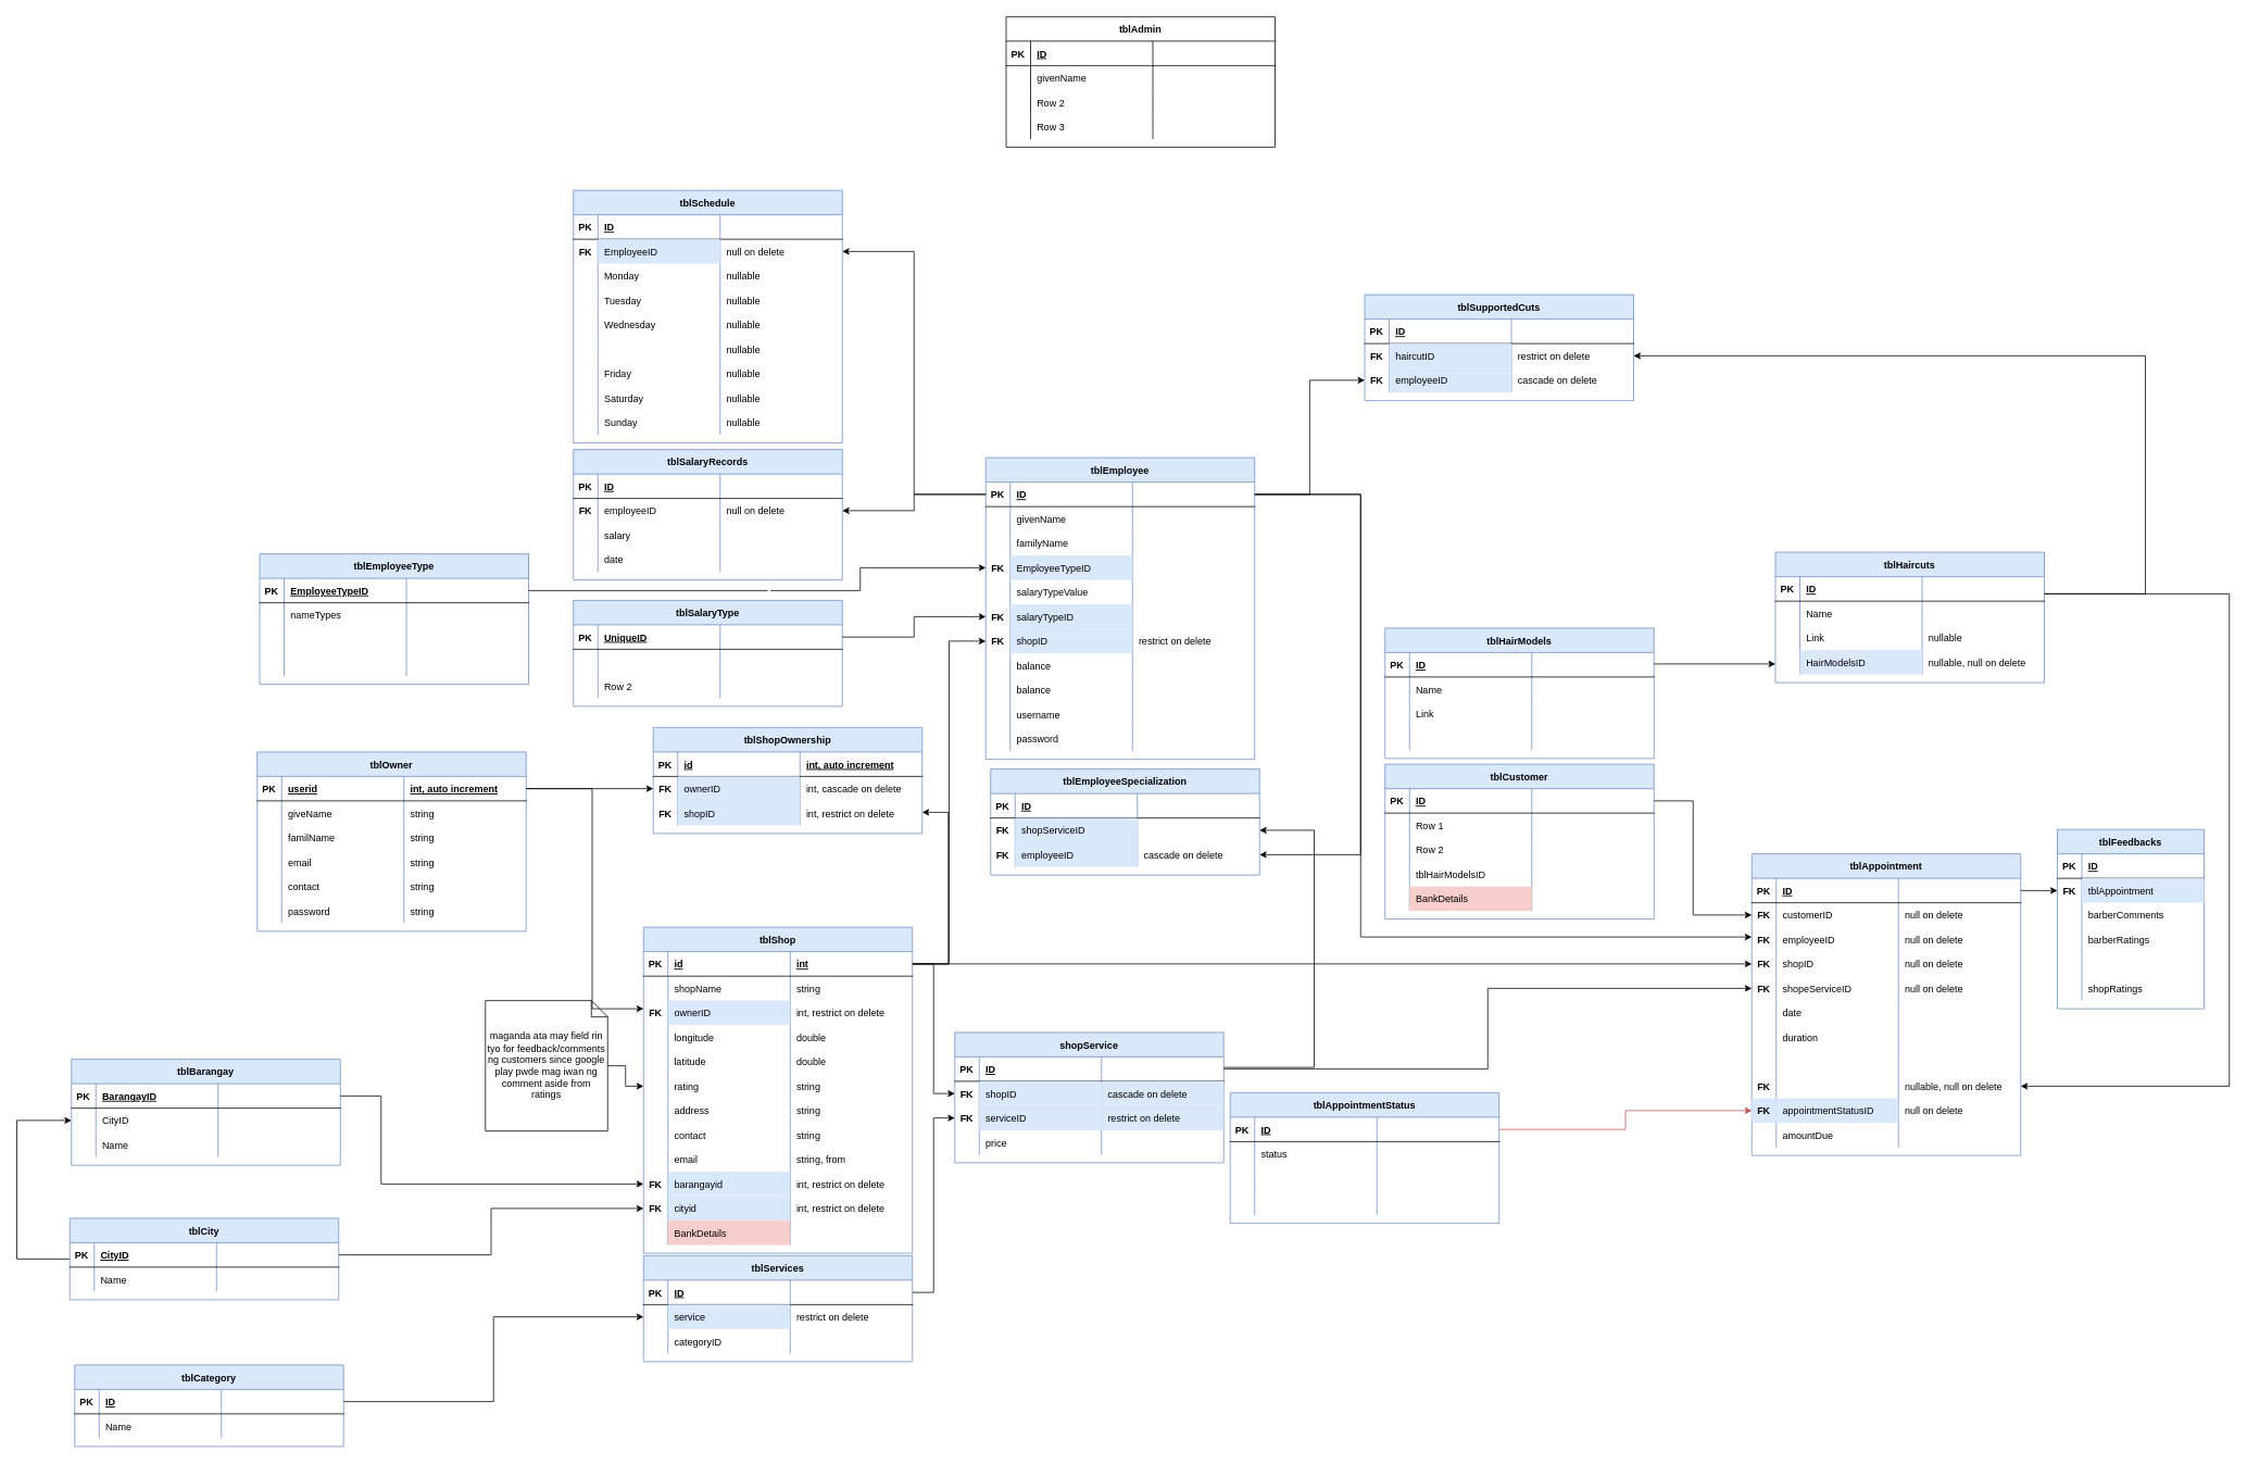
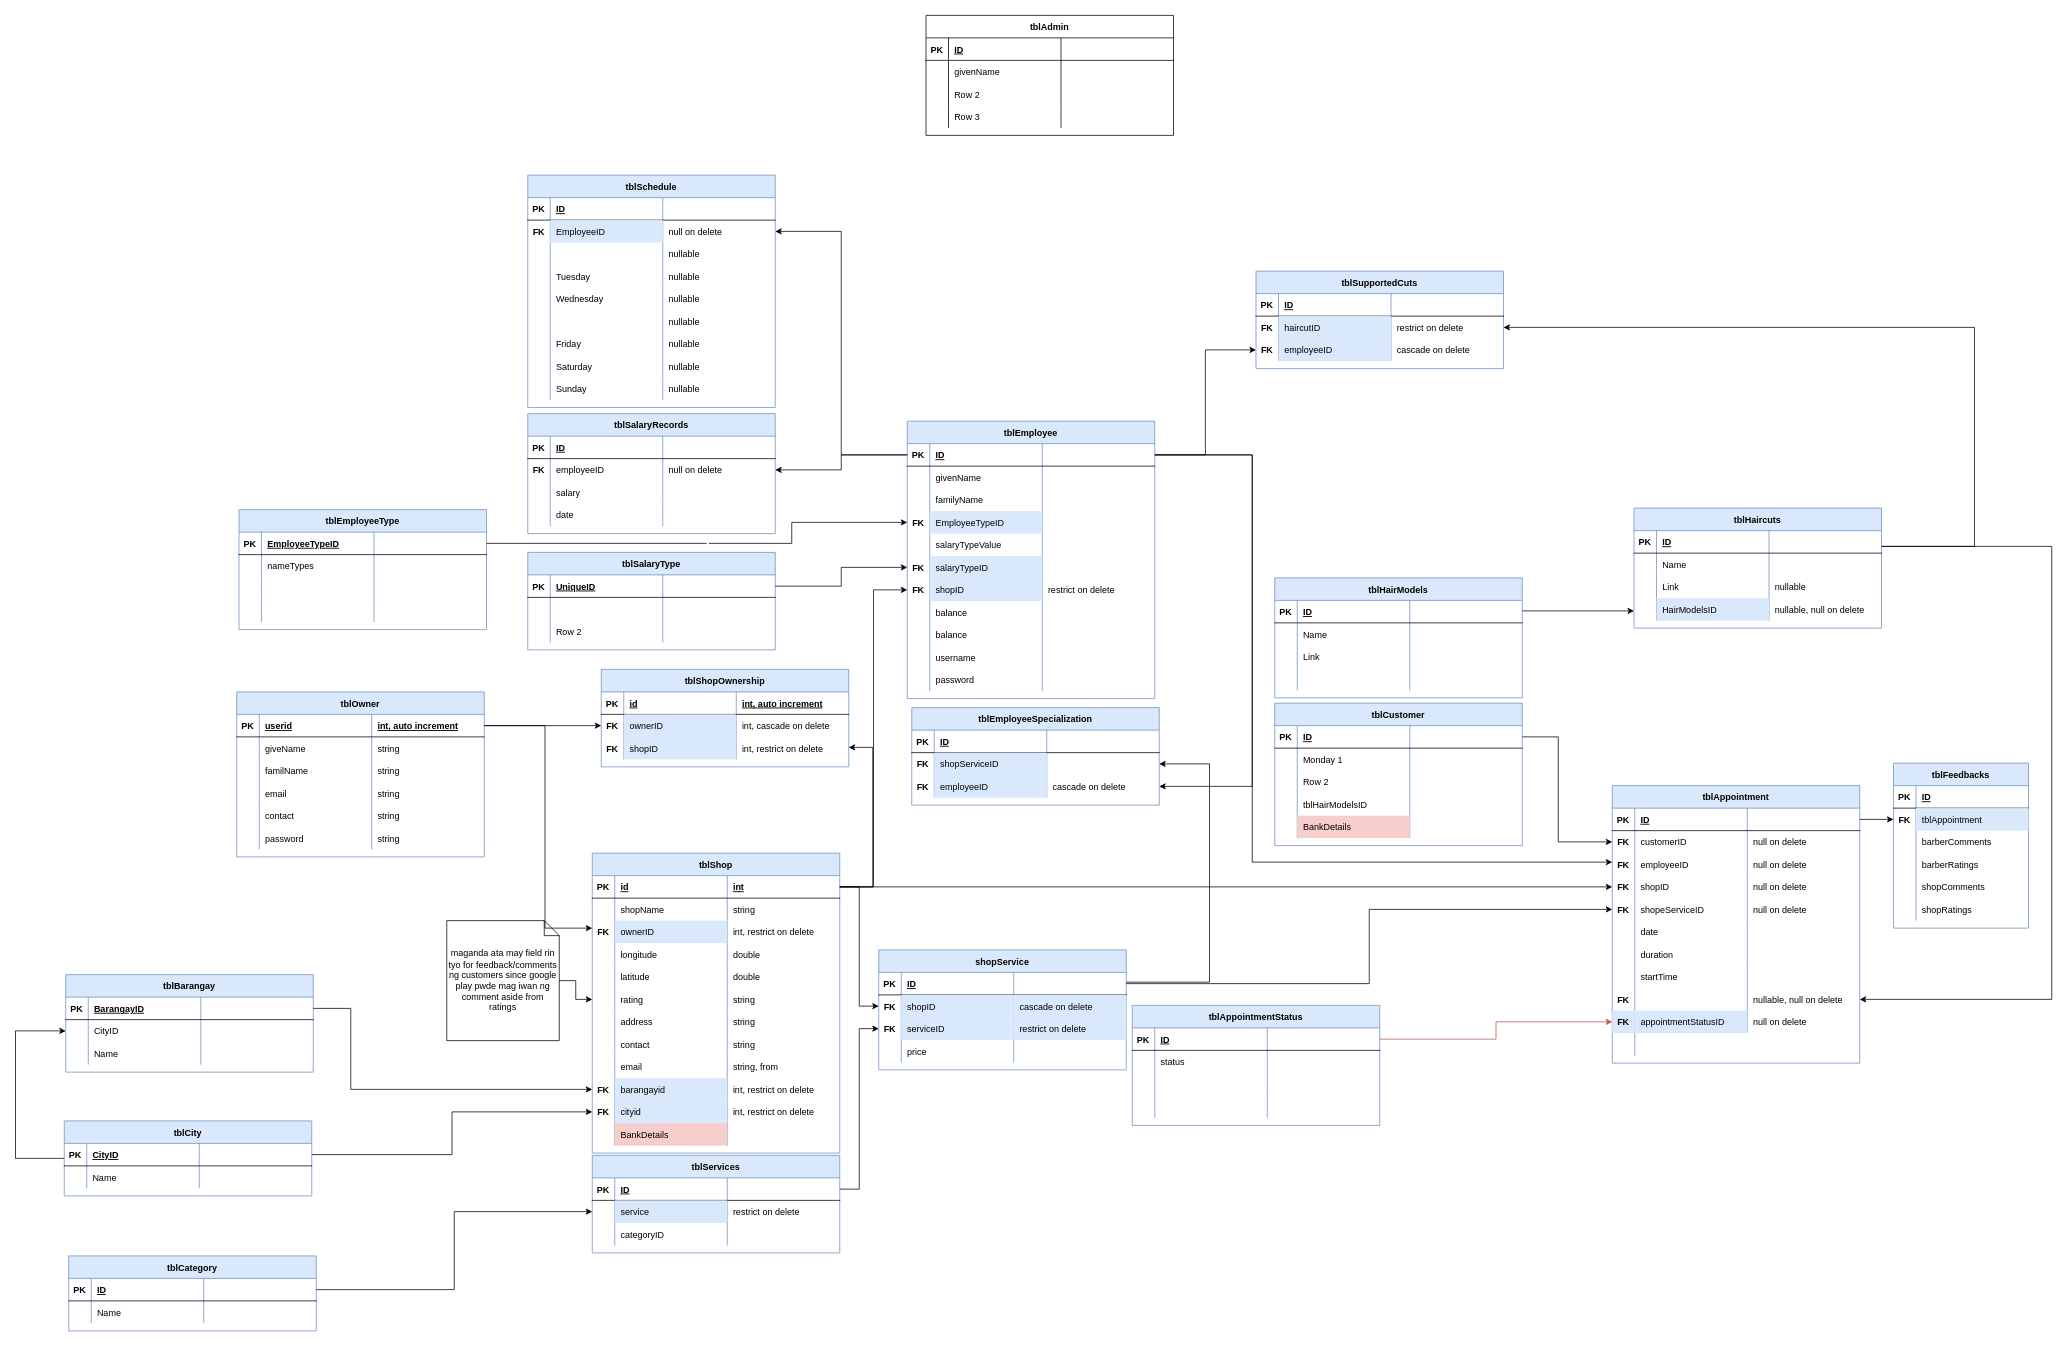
- <mxCell id="432" value="Monday" style="shape=partialRectangle;connectable=0;fillColor=none;top=0;left=0;bottom=0;right=0;align=left;spacingLeft=6;overflow=hidden;" parent="430" vertex="1"><mxGeometry x="30" width="150" height="30" as="geometry"><mxRectangle width="150" height="30" as="alternateBounds" /></mxGeometry></mxCell>
- <mxCell id="210" value="Row 1" style="shape=partialRectangle;connectable=0;fillColor=none;top=0;left=0;bottom=0;right=0;align=left;spacingLeft=6;overflow=hidden;" parent="208" vertex="1"><mxGeometry x="30" width="150" height="30" as="geometry"><mxRectangle width="150" height="30" as="alternateBounds" /></mxGeometry></mxCell>
+ <mxCell id="210" value="Monday 1" style="shape=partialRectangle;connectable=0;fillColor=none;top=0;left=0;bottom=0;right=0;align=left;spacingLeft=6;overflow=hidden;" parent="208" vertex="1"><mxGeometry x="30" width="150" height="30" as="geometry"><mxRectangle width="150" height="30" as="alternateBounds" /></mxGeometry></mxCell>
+ <mxCell id="398" value="shopComments" style="shape=partialRectangle;connectable=0;fillColor=none;top=0;left=0;bottom=0;right=0;align=left;spacingLeft=6;overflow=hidden;" parent="396" vertex="1"><mxGeometry x="30" width="150" height="30" as="geometry"><mxRectangle width="150" height="30" as="alternateBounds" /></mxGeometry></mxCell>
+ <mxCell id="125" value="startTime" style="shape=partialRectangle;connectable=0;fillColor=none;top=0;left=0;bottom=0;right=0;align=left;spacingLeft=6;overflow=hidden;" parent="123" vertex="1"><mxGeometry x="30" width="150" height="30" as="geometry"><mxRectangle width="150" height="30" as="alternateBounds" /></mxGeometry></mxCell>
- <mxCell id="136" value="amountDue" style="shape=partialRectangle;connectable=0;fillColor=none;top=0;left=0;bottom=0;right=0;align=left;spacingLeft=6;overflow=hidden;" parent="134" vertex="1"><mxGeometry x="30" width="150" height="30" as="geometry"><mxRectangle width="150" height="30" as="alternateBounds" /></mxGeometry></mxCell>
